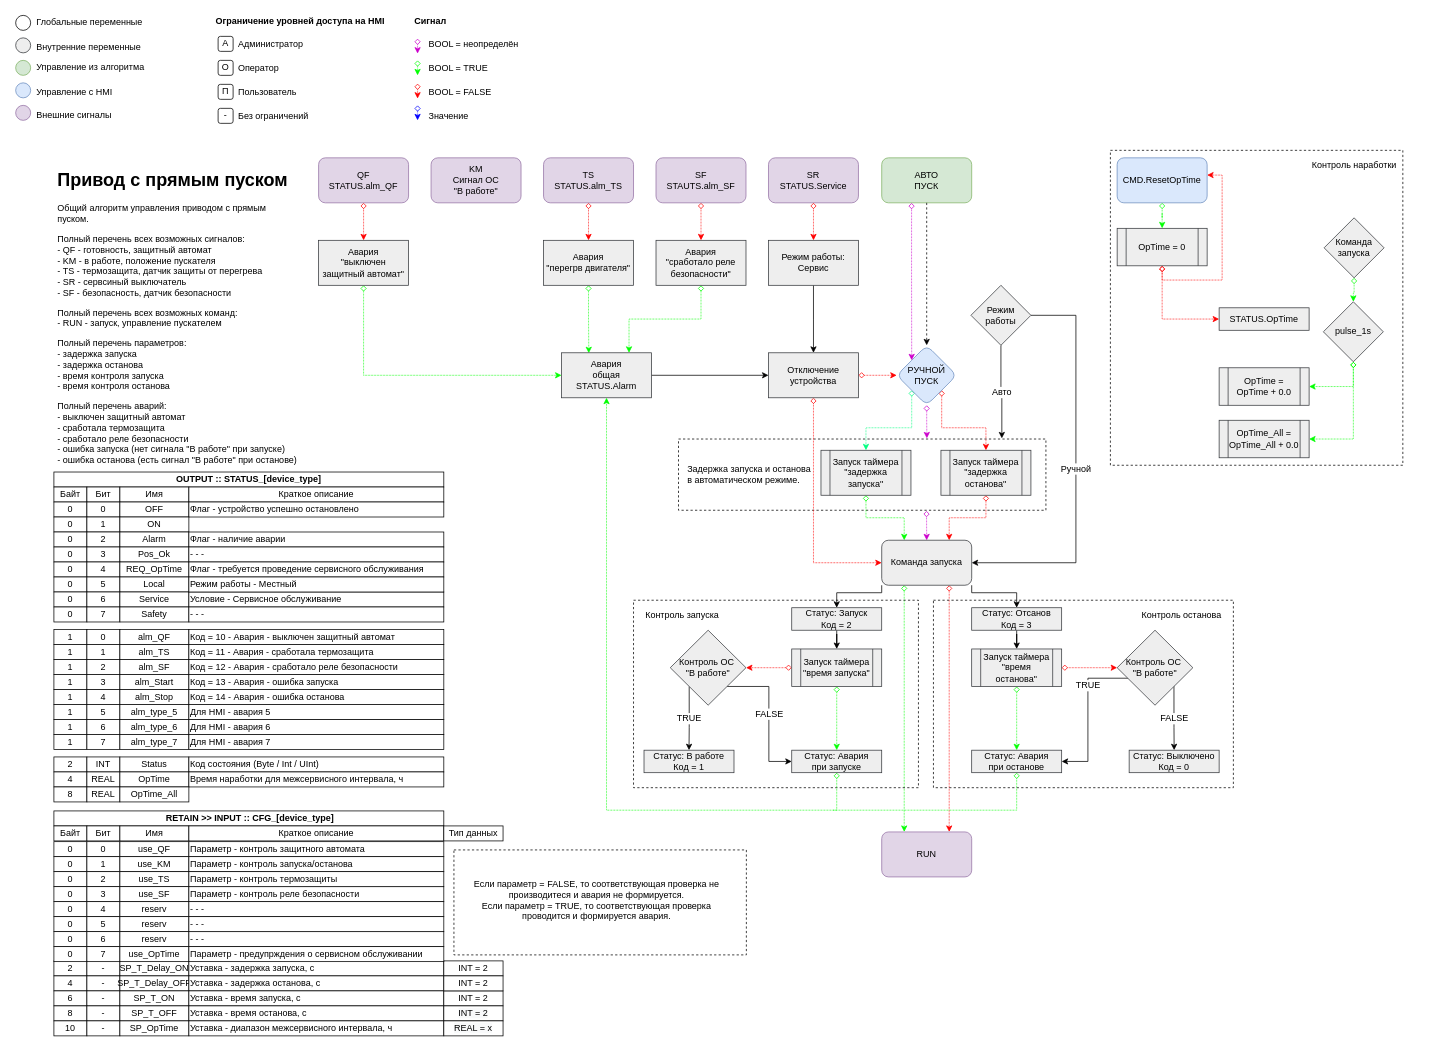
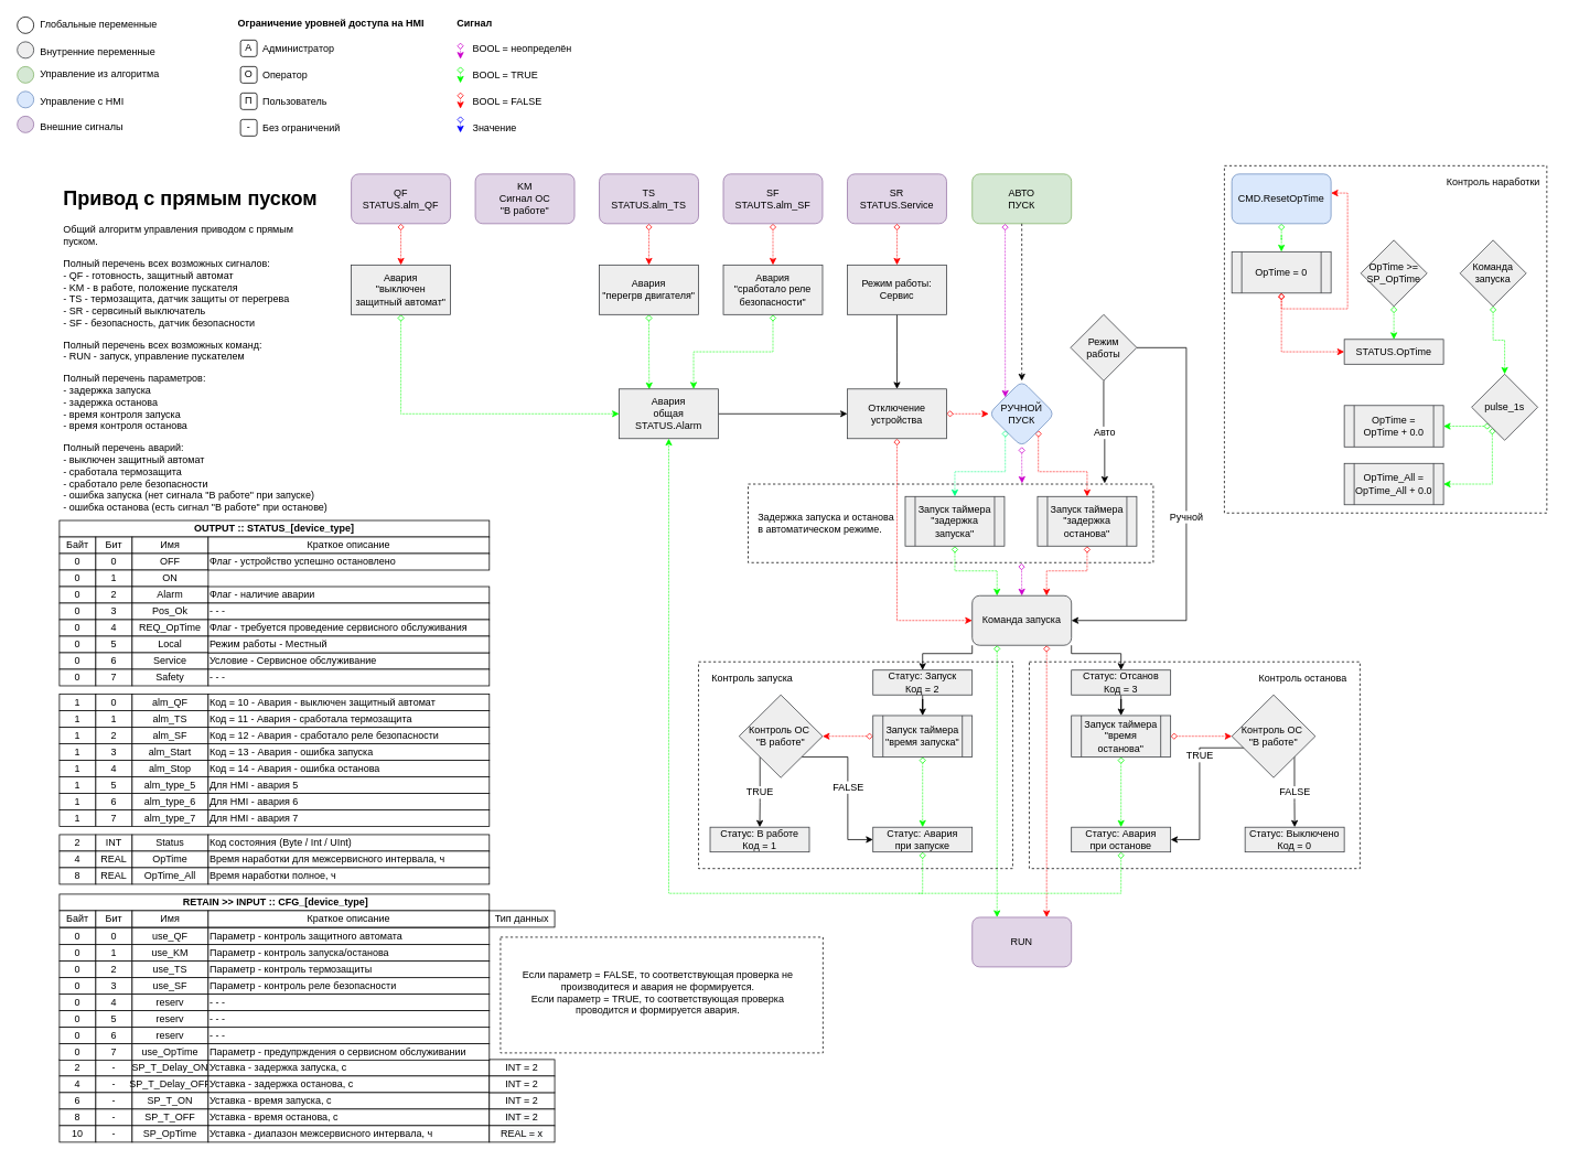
+ <mxCell id="227" value="OpTime &amp;gt;= SP_OpTime" style="rhombus;whiteSpace=wrap;html=1;fontSize=12;fillColor=#eeeeee;strokeColor=#36393d;" parent="1" vertex="1"><mxGeometry x="1645" y="290" width="80" height="80" as="geometry" /></mxCell>
+ <mxCell id="226" style="edgeStyle=orthogonalEdgeStyle;rounded=0;orthogonalLoop=1;jettySize=auto;html=1;entryX=0.5;entryY=0;entryDx=0;entryDy=0;dashed=1;dashPattern=1 1;startArrow=diamond;startFill=0;strokeColor=#00FF00;" parent="1" source="227" target="228" edge="1"><mxGeometry relative="1" as="geometry" /></mxCell>
- <mxCell id="207" value="pulse_1s" style="rhombus;whiteSpace=wrap;html=1;fontSize=12;fillColor=#eeeeee;strokeColor=#36393d;" parent="1" vertex="1"><mxGeometry x="1764" y="402" width="80" height="80" as="geometry" /></mxCell>
+ <mxCell id="207" value="pulse_1s" style="rhombus;whiteSpace=wrap;html=1;fontSize=12;fillColor=#eeeeee;strokeColor=#36393d;" parent="1" vertex="1"><mxGeometry x="1779" y="452" width="80" height="80" as="geometry" /></mxCell>
+ <mxCell id="222" value="Время наработки полное, ч" style="rounded=0;whiteSpace=wrap;html=1;align=left;" parent="1" vertex="1"><mxGeometry x="251" y="1049" width="340" height="20" as="geometry" /></mxCell>
